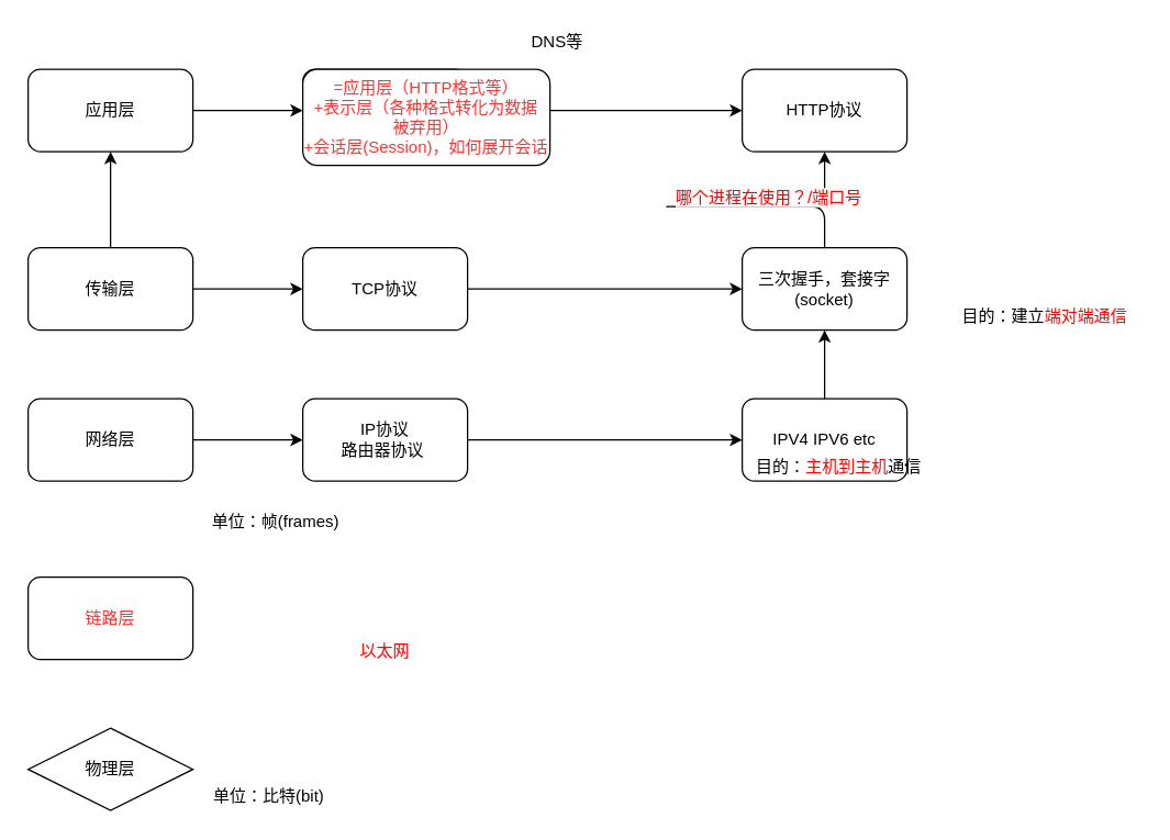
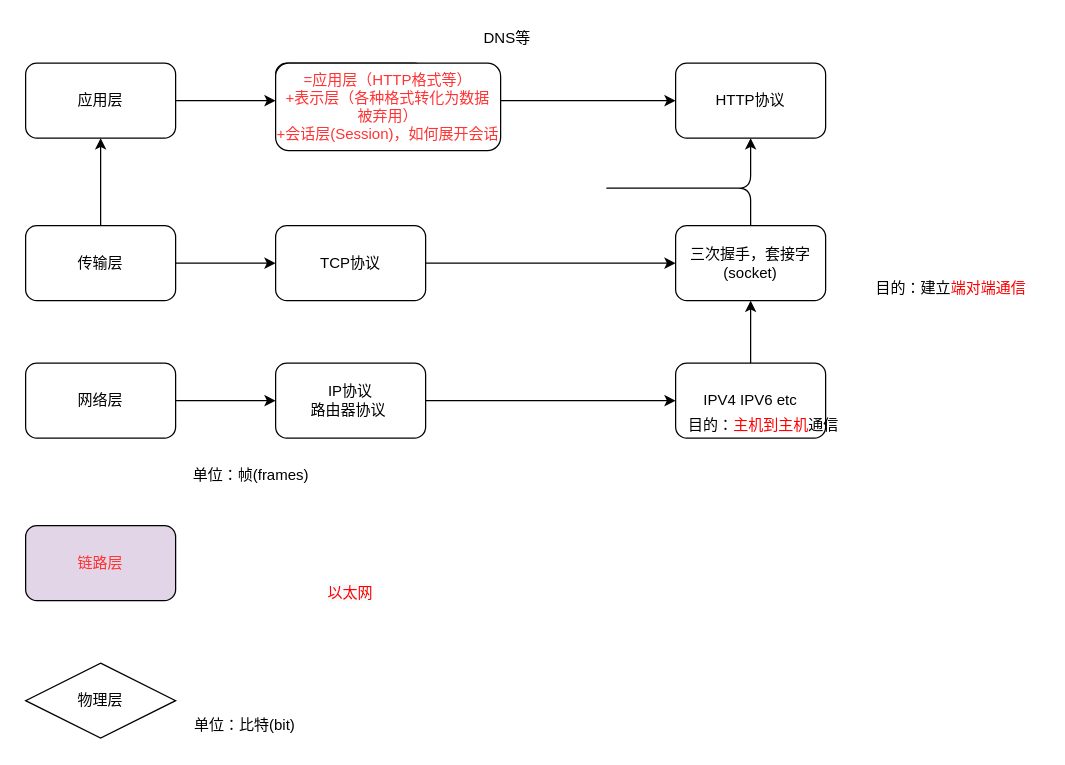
- <mxCell id="27" value="&lt;span style=&quot;font-family: &amp;#34;helvetica&amp;#34; ; font-size: 12px ; font-style: normal ; font-weight: 400 ; letter-spacing: normal ; text-align: center ; text-indent: 0px ; text-transform: none ; word-spacing: 0px ; background-color: rgb(248 , 249 , 250) ; display: inline ; float: none&quot;&gt;&lt;font color=&quot;#ff0000&quot;&gt;哪个进程在使用？/端口号&lt;/font&gt;&lt;/span&gt;" style="text;whiteSpace=wrap;html=1;shadow=0;rounded=1;" parent="1" vertex="1"><mxGeometry x="490" y="130" width="180" height="20" as="geometry" /></mxCell>
- <mxCell id="21" value="&lt;font color=&quot;#ff3333&quot;&gt;链路层&lt;/font&gt;" style="whiteSpace=wrap;html=1;rounded=1;" parent="1" vertex="1"><mxGeometry x="20" y="420" width="120" height="60" as="geometry" /></mxCell>
+ <mxCell id="21" value="&lt;font color=&quot;#ff3333&quot;&gt;链路层&lt;/font&gt;" style="whiteSpace=wrap;html=1;rounded=1;fillColor=#e1d5e7;" parent="1" vertex="1"><mxGeometry x="20" y="420" width="120" height="60" as="geometry" /></mxCell>
